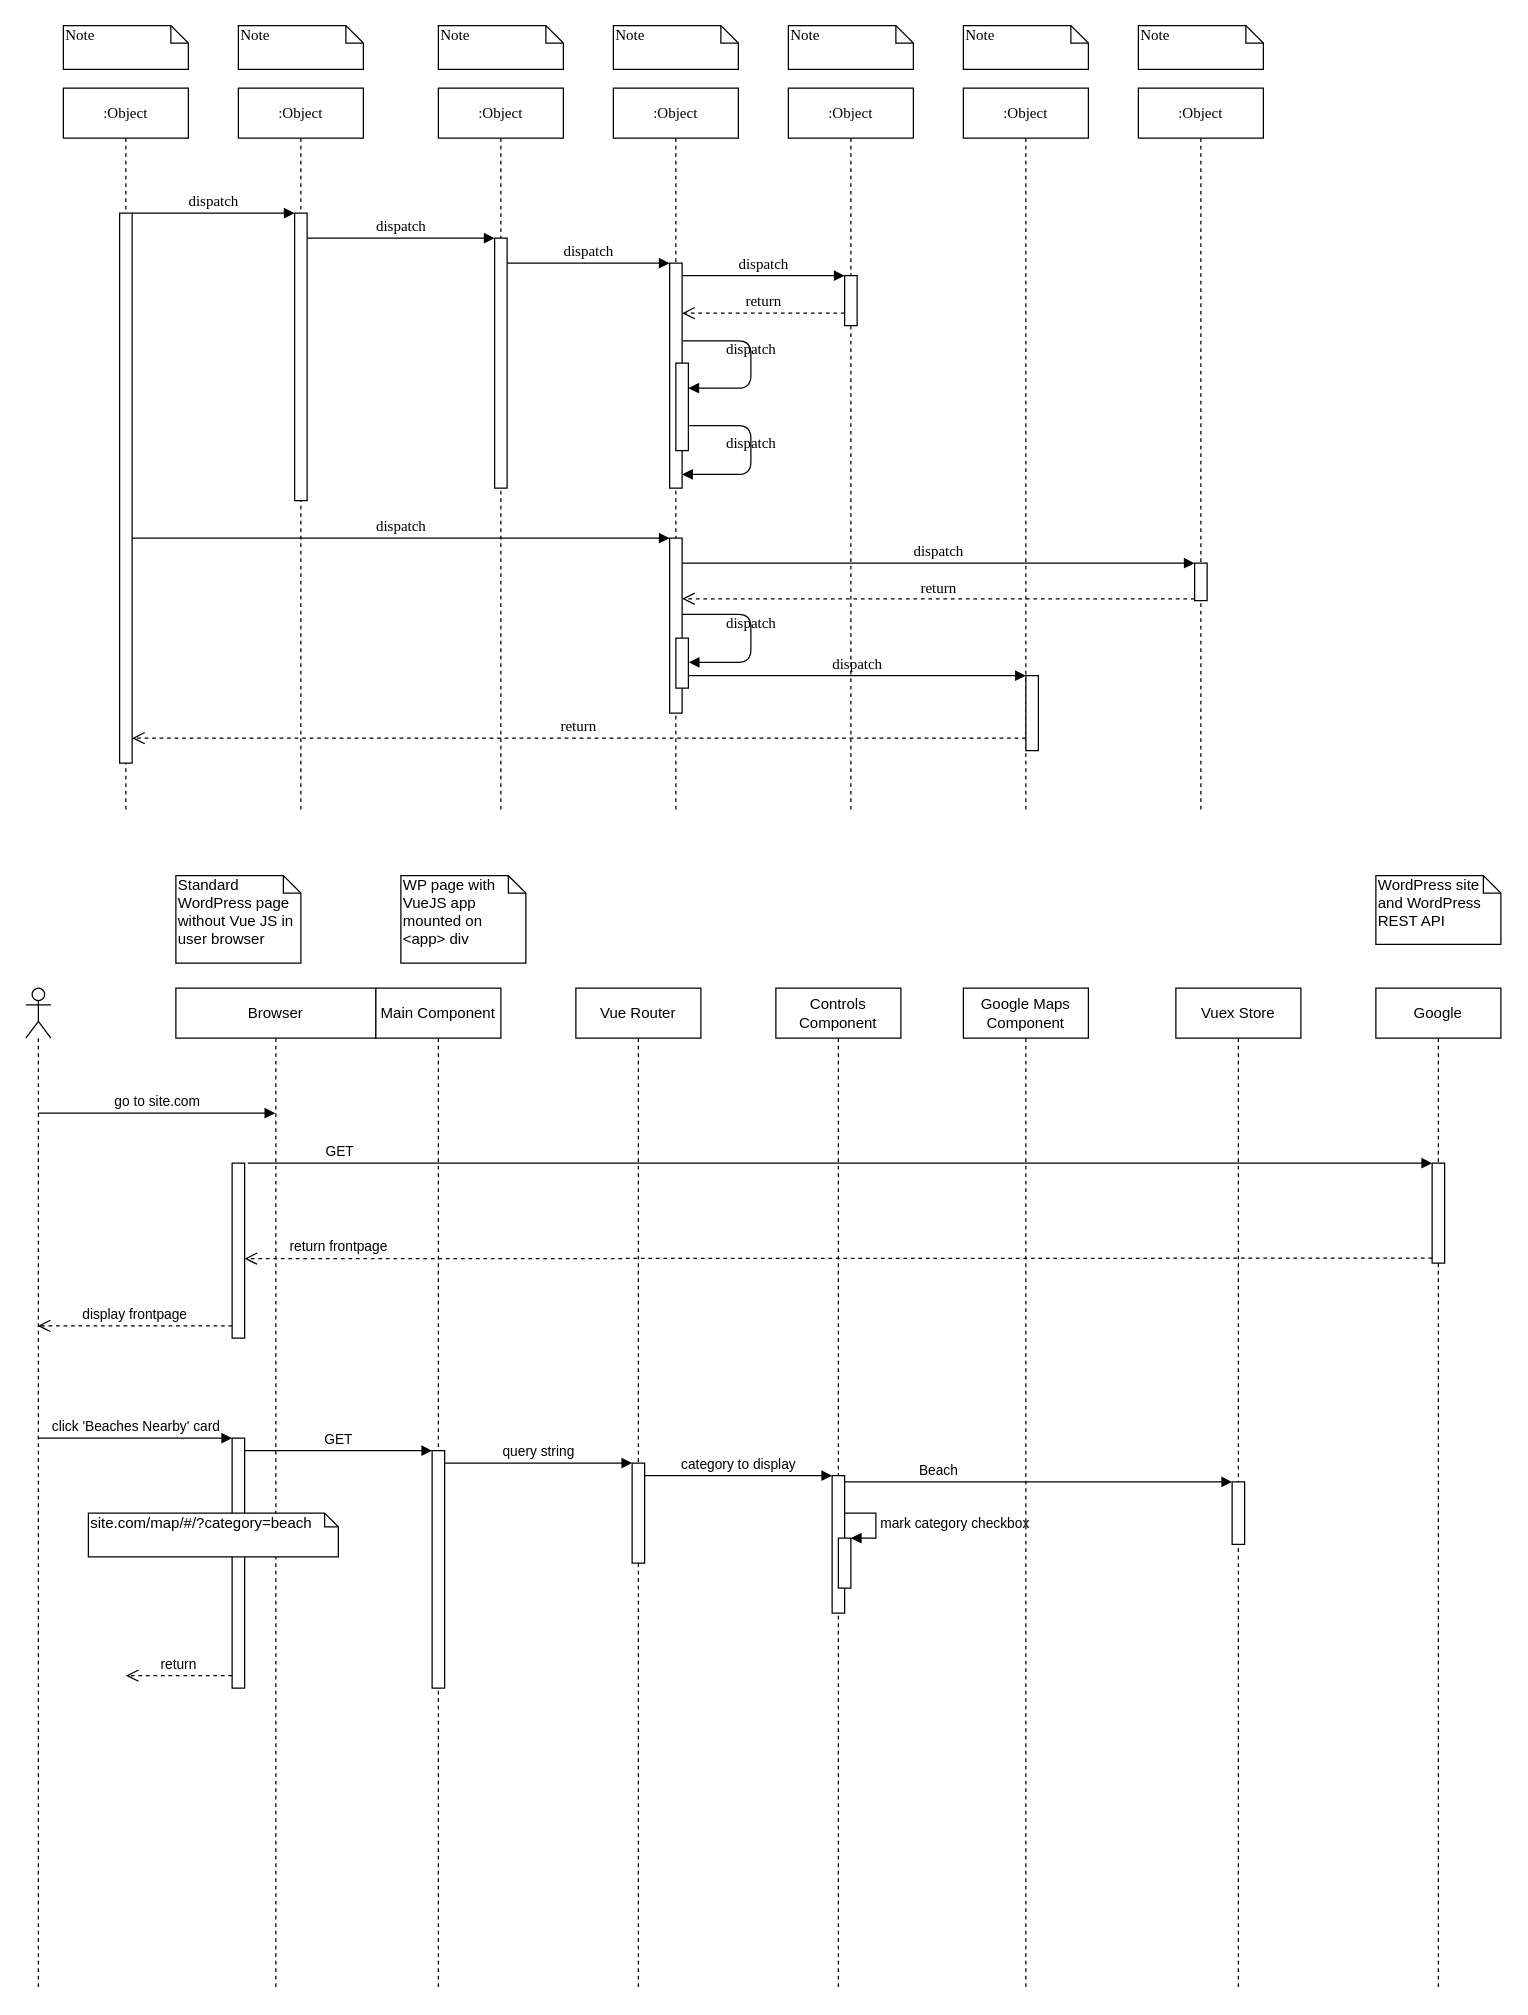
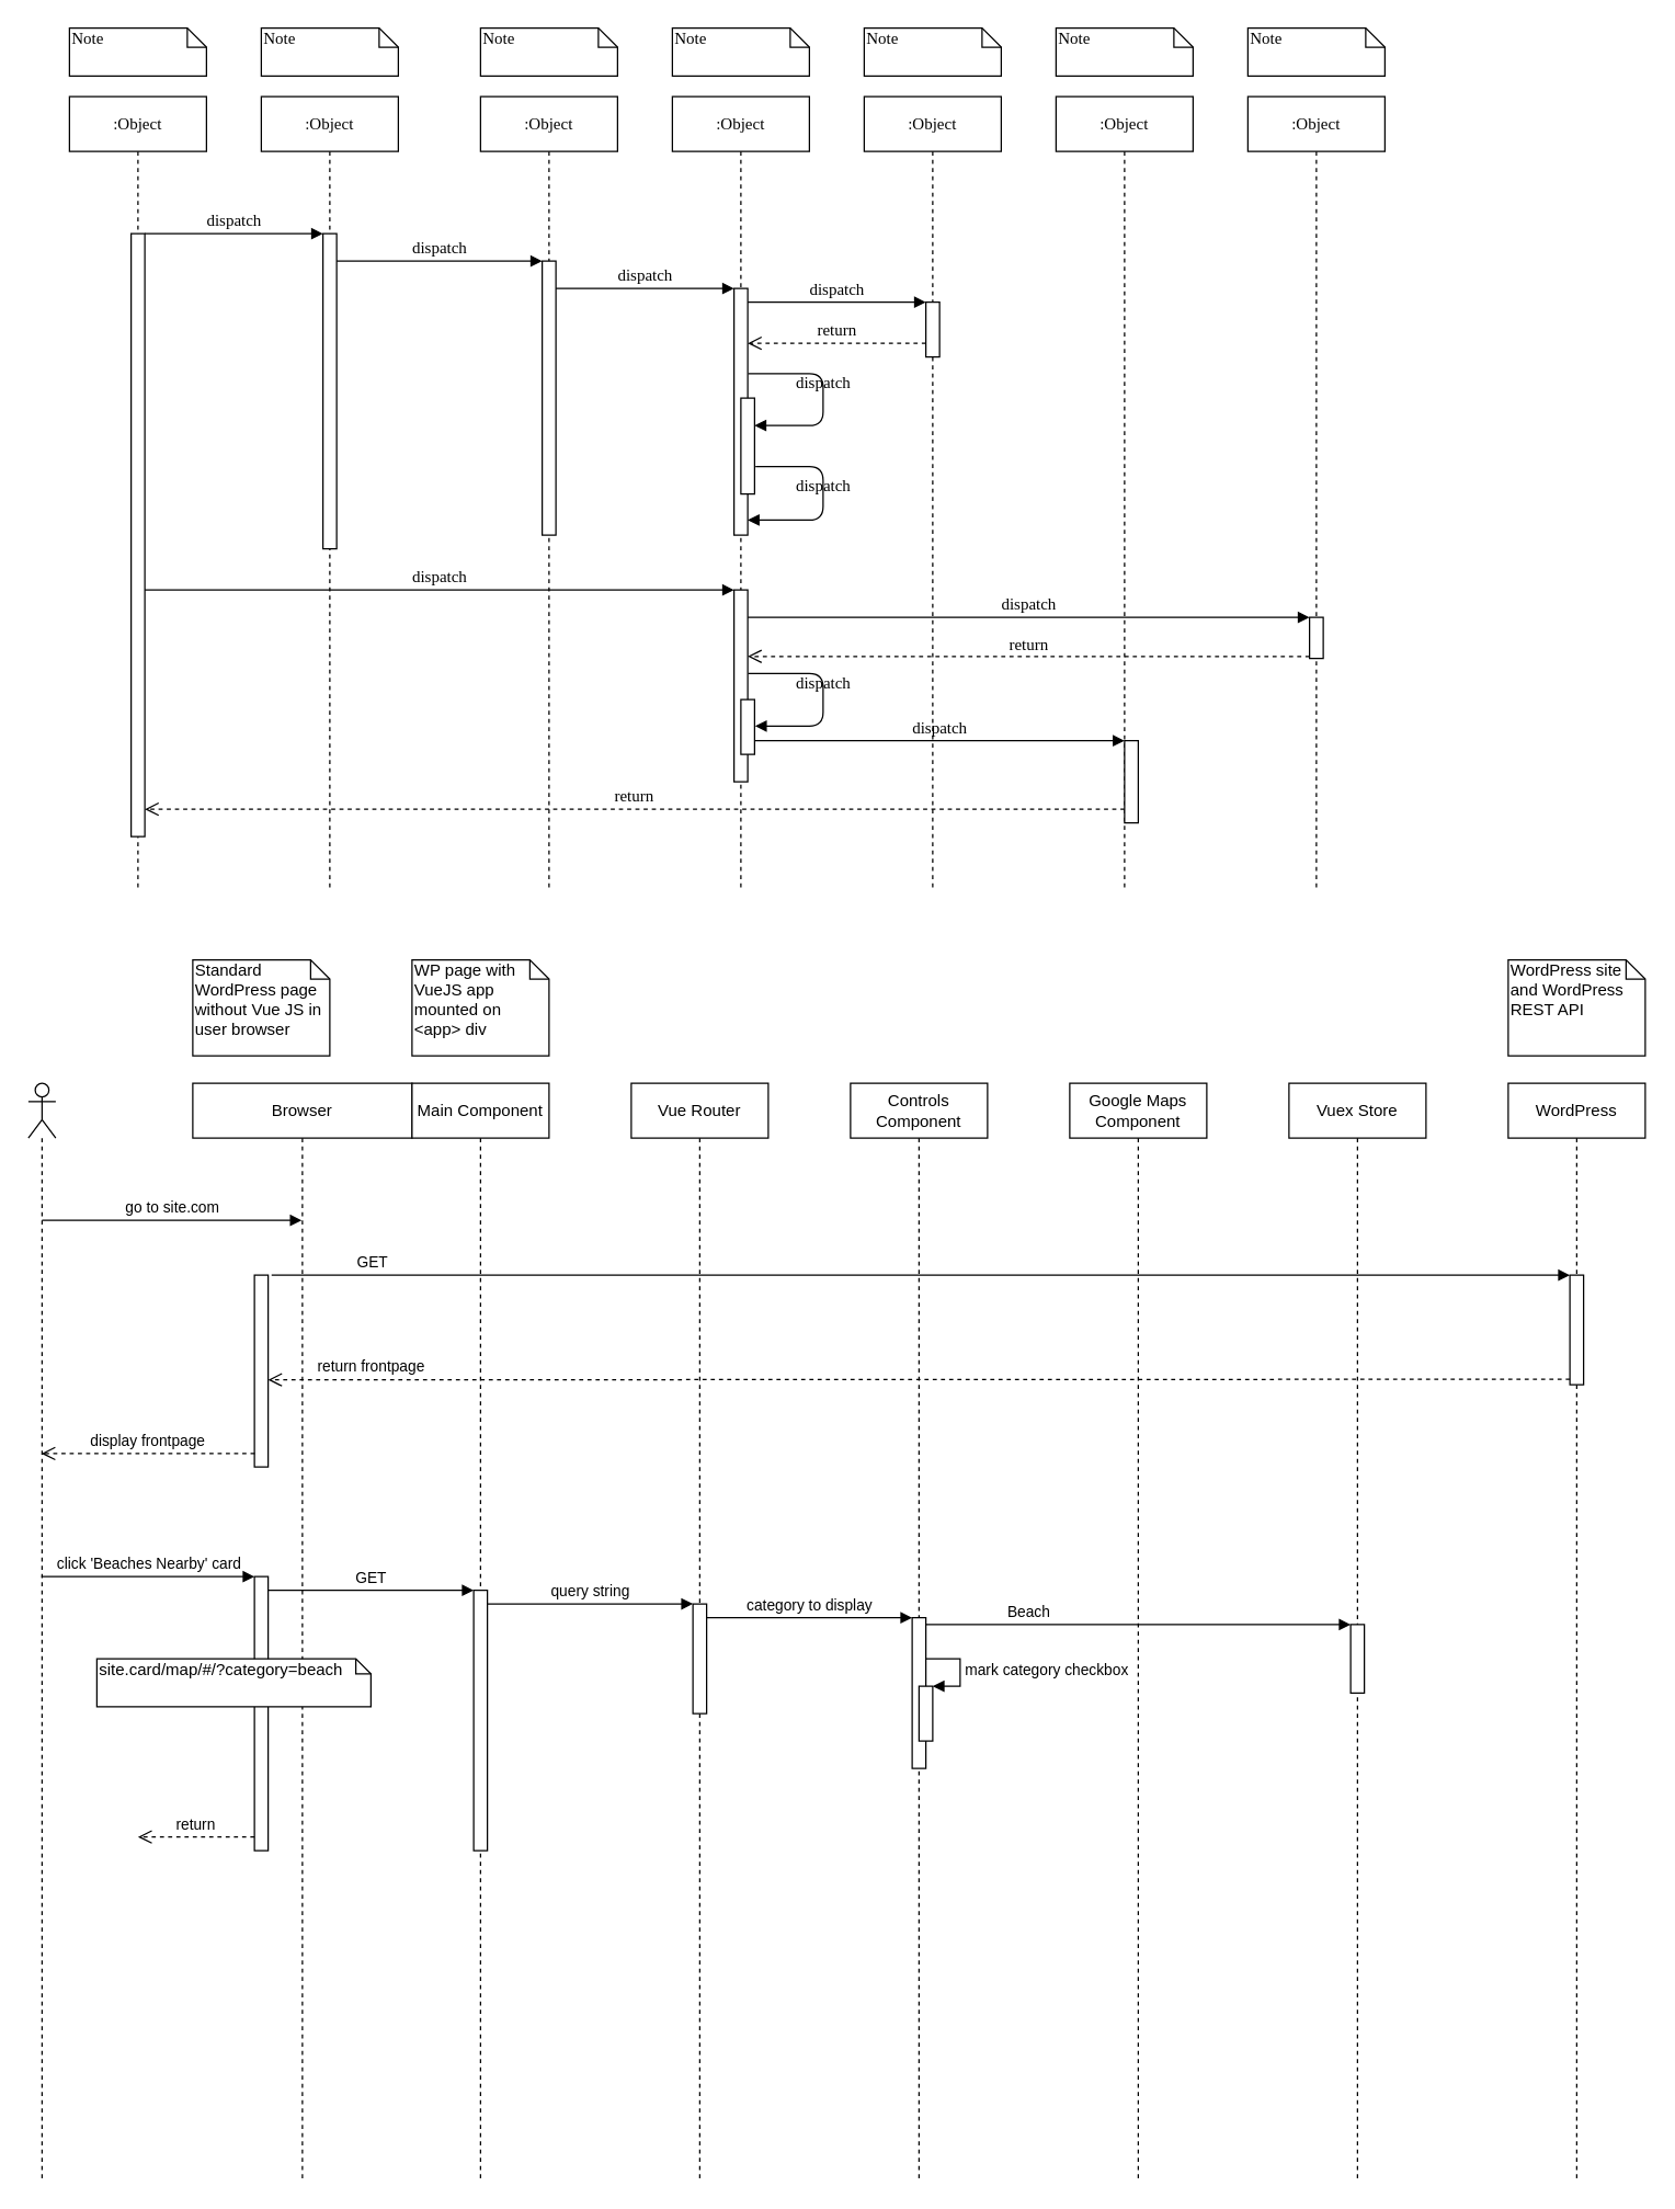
- <mxCell id="39" value="WordPress site and WordPress REST API" style="shape=note;whiteSpace=wrap;html=1;size=14;verticalAlign=top;align=left;spacingTop=-6;" parent="1" vertex="1"><mxGeometry x="1100" y="700" width="100" height="55" as="geometry" /></mxCell>
+ <mxCell id="39" value="WordPress site and WordPress REST API" style="shape=note;whiteSpace=wrap;html=1;size=14;verticalAlign=top;align=left;spacingTop=-6;" parent="1" vertex="1"><mxGeometry x="1100" y="700" width="100" height="70" as="geometry" /></mxCell>
- <mxCell id="68" value="WP page with VueJS app mounted on &amp;lt;app&amp;gt; div" style="shape=note;whiteSpace=wrap;html=1;size=14;verticalAlign=top;align=left;spacingTop=-6;" vertex="1" parent="1"><mxGeometry x="320" y="700" width="100" height="70" as="geometry" /></mxCell>
+ <mxCell id="68" value="WP page with VueJS app mounted on &amp;lt;app&amp;gt; div" style="shape=note;whiteSpace=wrap;html=1;size=14;verticalAlign=top;align=left;spacingTop=-6;" vertex="1" parent="1"><mxGeometry x="300" y="700" width="100" height="70" as="geometry" /></mxCell>
- <mxCell id="45" value="Google" style="shape=umlLifeline;perimeter=lifelinePerimeter;whiteSpace=wrap;html=1;container=1;collapsible=0;recursiveResize=0;outlineConnect=0;" parent="1" vertex="1"><mxGeometry x="1100" y="790" width="100" height="800" as="geometry" /></mxCell>
+ <mxCell id="45" value="WordPress" style="shape=umlLifeline;perimeter=lifelinePerimeter;whiteSpace=wrap;html=1;container=1;collapsible=0;recursiveResize=0;outlineConnect=0;" parent="1" vertex="1"><mxGeometry x="1100" y="790" width="100" height="800" as="geometry" /></mxCell>
- <mxCell id="58" value="Google Maps Component" style="shape=umlLifeline;perimeter=lifelinePerimeter;whiteSpace=wrap;html=1;container=1;collapsible=0;recursiveResize=0;outlineConnect=0;" vertex="1" parent="1"><mxGeometry x="770" y="790" width="100" height="800" as="geometry" /></mxCell>
+ <mxCell id="58" value="Google Maps Component" style="shape=umlLifeline;perimeter=lifelinePerimeter;whiteSpace=wrap;html=1;container=1;collapsible=0;recursiveResize=0;outlineConnect=0;" vertex="1" parent="1"><mxGeometry x="780" y="790" width="100" height="800" as="geometry" /></mxCell>
- <mxCell id="44" value="site.com/map/#/?category=beach" style="shape=note;whiteSpace=wrap;html=1;size=11;verticalAlign=top;align=left;spacingTop=-6;" vertex="1" parent="40"><mxGeometry x="-70" y="420" width="200" height="35" as="geometry" /></mxCell>
+ <mxCell id="44" value="site.card/map/#/?category=beach" style="shape=note;whiteSpace=wrap;html=1;size=11;verticalAlign=top;align=left;spacingTop=-6;" vertex="1" parent="40"><mxGeometry x="-70" y="420" width="200" height="35" as="geometry" /></mxCell>
